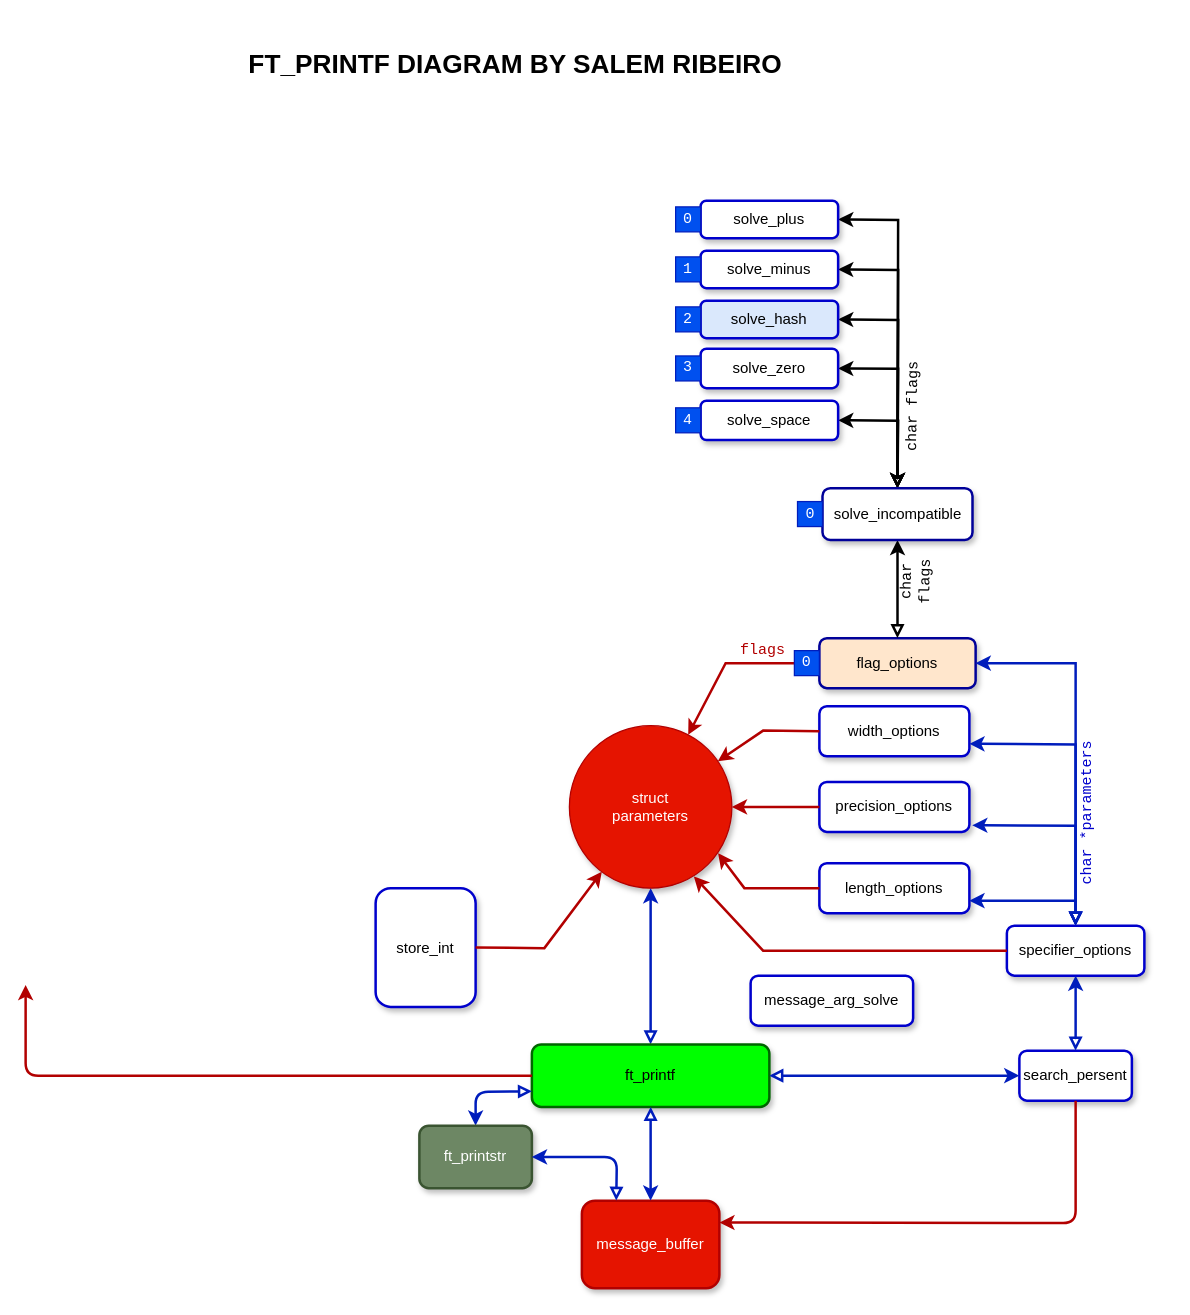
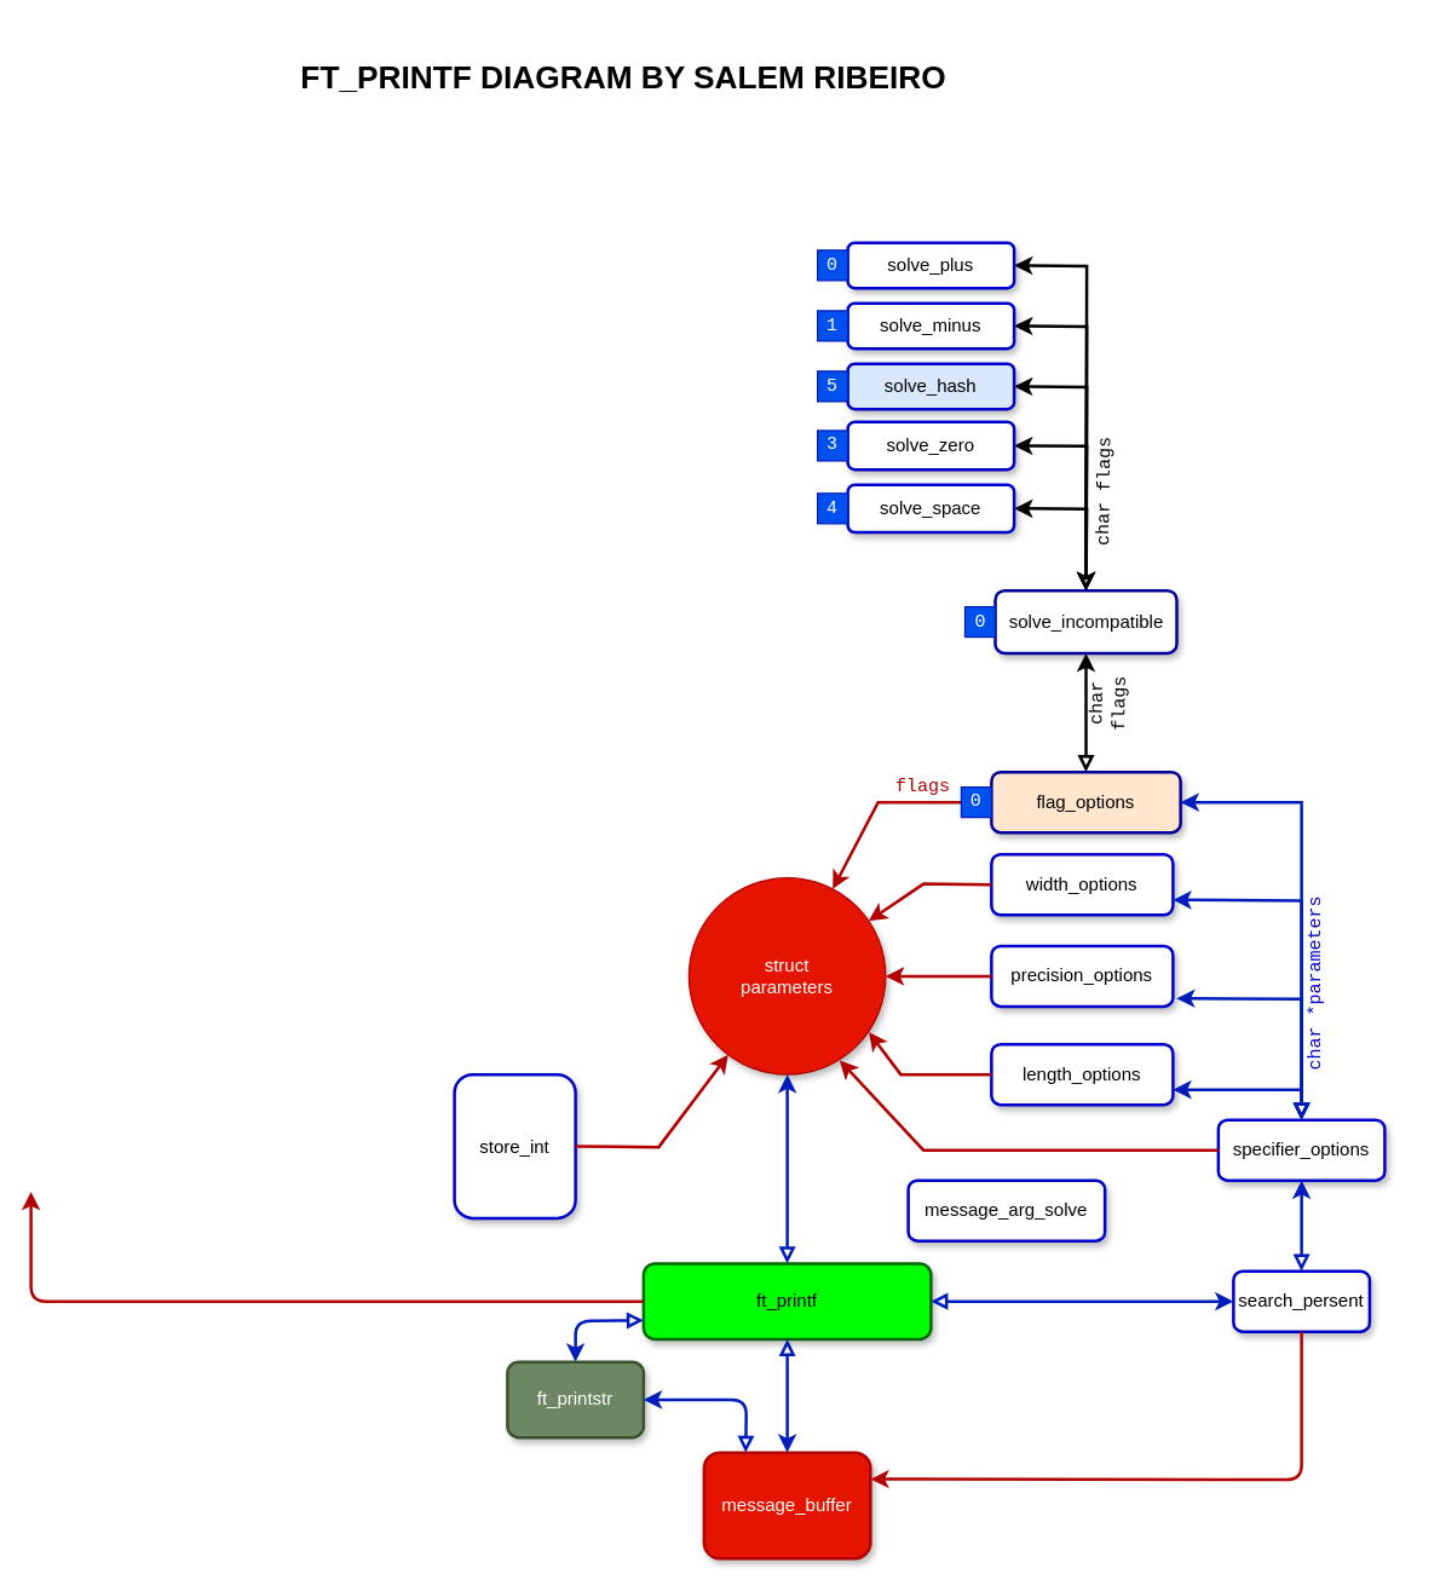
- <mxCell id="61" value="2" style="text;html=1;strokeColor=#001DBC;fillColor=#0050ef;align=center;verticalAlign=middle;whiteSpace=wrap;rounded=0;fontFamily=Courier New;fontColor=#ffffff;" parent="59" vertex="1"><mxGeometry y="5" width="20" height="20" as="geometry" /></mxCell>
+ <mxCell id="61" value="5" style="text;html=1;strokeColor=#001DBC;fillColor=#0050ef;align=center;verticalAlign=middle;whiteSpace=wrap;rounded=0;fontFamily=Courier New;fontColor=#ffffff;" parent="59" vertex="1"><mxGeometry y="5" width="20" height="20" as="geometry" /></mxCell>
